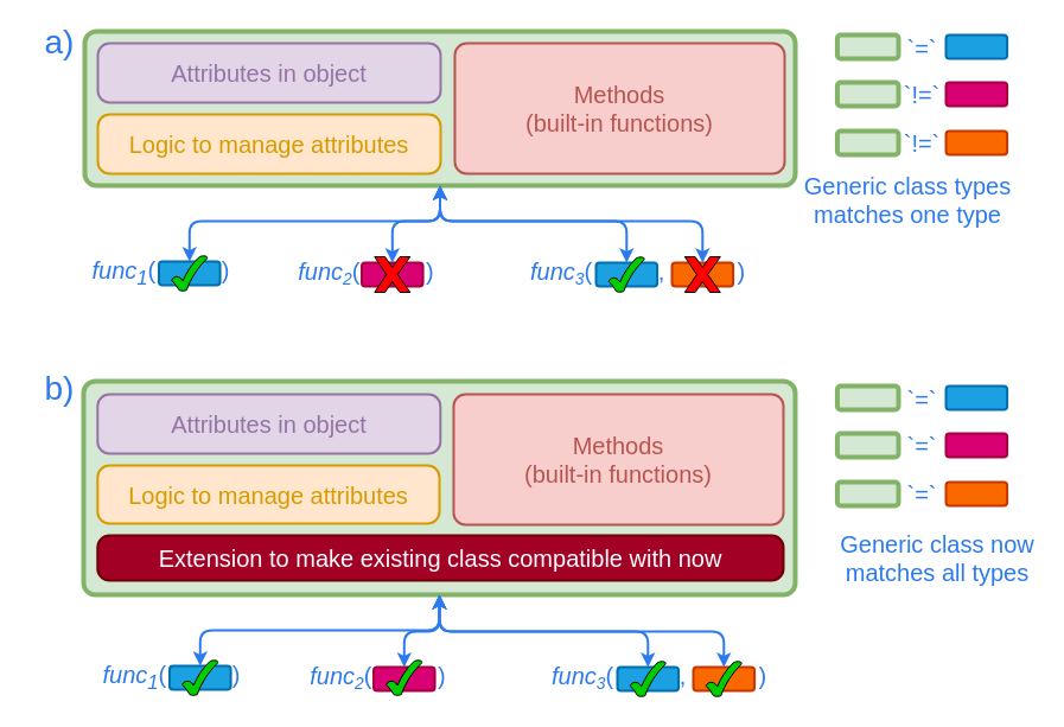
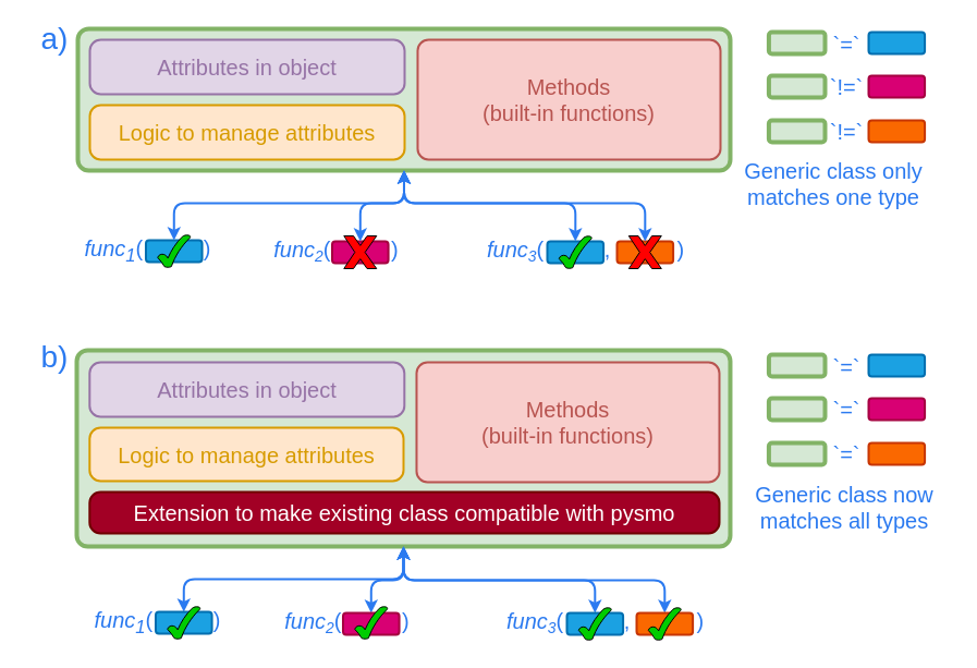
- <mxCell id="74" value="&lt;font color=&quot;#2b7af0&quot;&gt;Generic class types matches one type&lt;/font&gt;" style="text;html=1;strokeColor=none;fillColor=none;align=center;verticalAlign=middle;whiteSpace=wrap;rounded=0;fontSize=20;" parent="1" vertex="1"><mxGeometry x="665" y="138" width="200" height="60" as="geometry" /></mxCell>
+ <mxCell id="74" value="&lt;font color=&quot;#2b7af0&quot;&gt;Generic class only matches one type&lt;/font&gt;" style="text;html=1;strokeColor=none;fillColor=none;align=center;verticalAlign=middle;whiteSpace=wrap;rounded=0;fontSize=20;" parent="1" vertex="1"><mxGeometry x="665" y="138" width="200" height="60" as="geometry" /></mxCell>
- <mxCell id="27" value="Extension to make existing class compatible with now" style="rounded=1;whiteSpace=wrap;html=1;fillColor=#a20025;strokeColor=#6F0000;fontSize=20;sketch=0;glass=0;strokeWidth=2;container=0;fontColor=#ffffff;absoluteArcSize=1;" parent="25" vertex="1"><mxGeometry x="11.8" y="130" width="578.2" height="38" as="geometry" /></mxCell>
+ <mxCell id="27" value="Extension to make existing class compatible with pysmo" style="rounded=1;whiteSpace=wrap;html=1;fillColor=#a20025;strokeColor=#6F0000;fontSize=20;sketch=0;glass=0;strokeWidth=2;container=0;fontColor=#ffffff;absoluteArcSize=1;" parent="25" vertex="1"><mxGeometry x="11.8" y="130" width="578.2" height="38" as="geometry" /></mxCell>
- <mxCell id="75" value="&lt;font color=&quot;#2b7af0&quot;&gt;Generic class now matches all types&lt;/font&gt;" style="text;html=1;strokeColor=none;fillColor=none;align=center;verticalAlign=middle;whiteSpace=wrap;rounded=0;fontSize=20;" parent="1" vertex="1"><mxGeometry x="689.98" y="440" width="200" height="60" as="geometry" /></mxCell>
+ <mxCell id="75" value="&lt;font color=&quot;#2b7af0&quot;&gt;Generic class now matches all types&lt;/font&gt;" style="text;html=1;strokeColor=none;fillColor=none;align=center;verticalAlign=middle;whiteSpace=wrap;rounded=0;fontSize=20;" parent="1" vertex="1"><mxGeometry x="674.98" y="435" width="200" height="60" as="geometry" /></mxCell>
